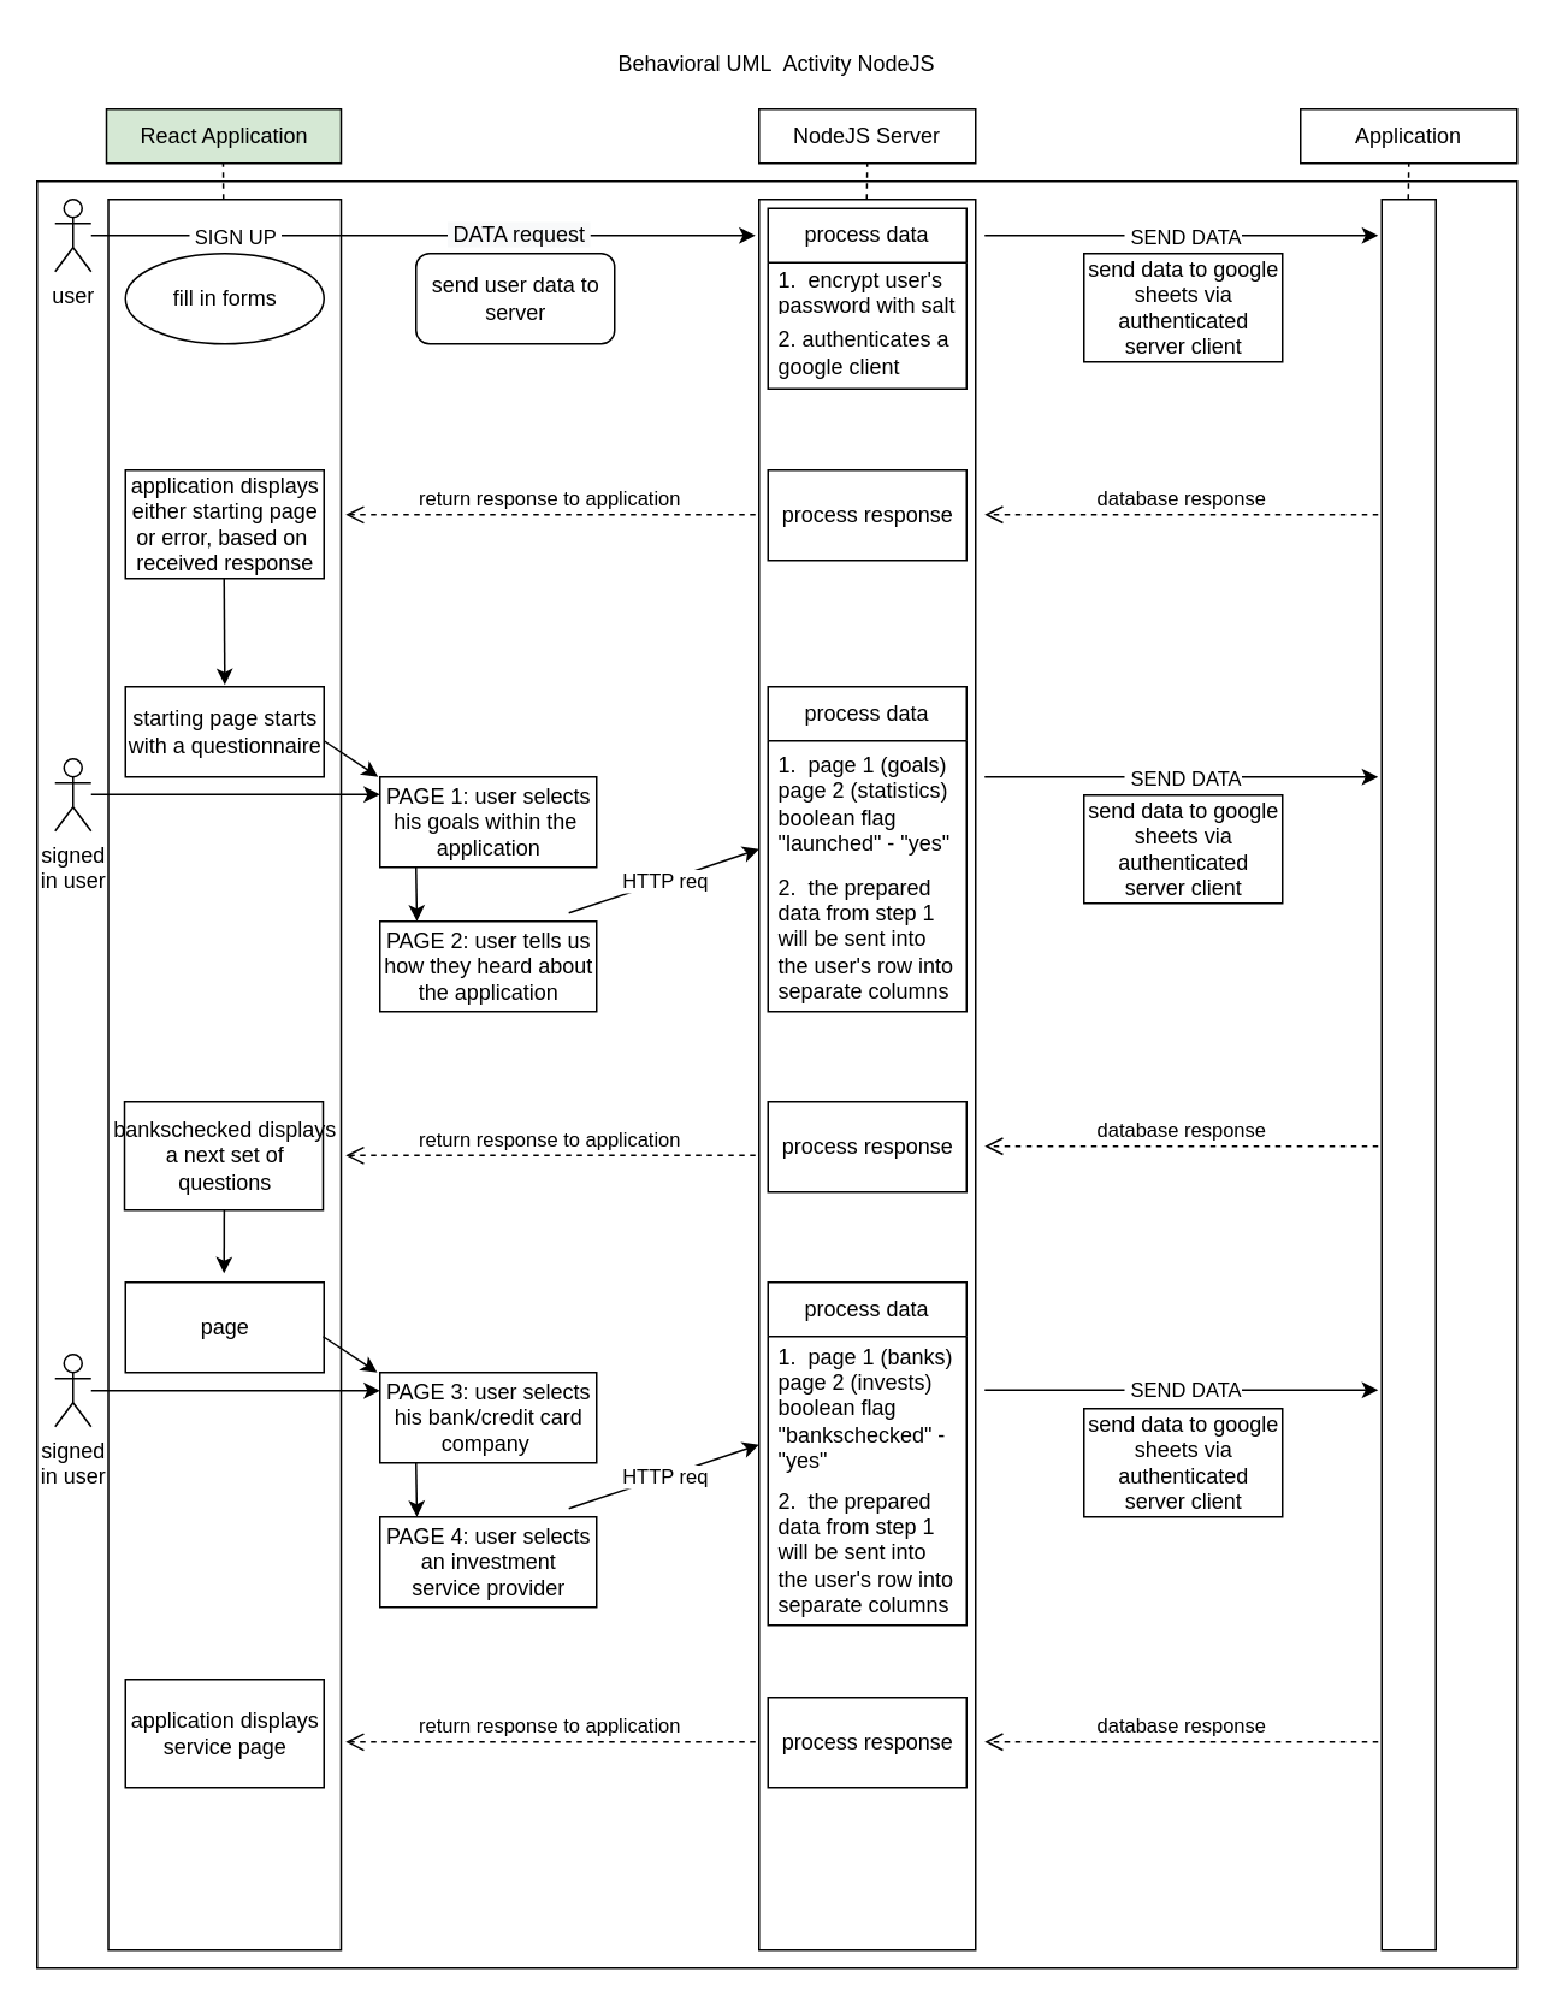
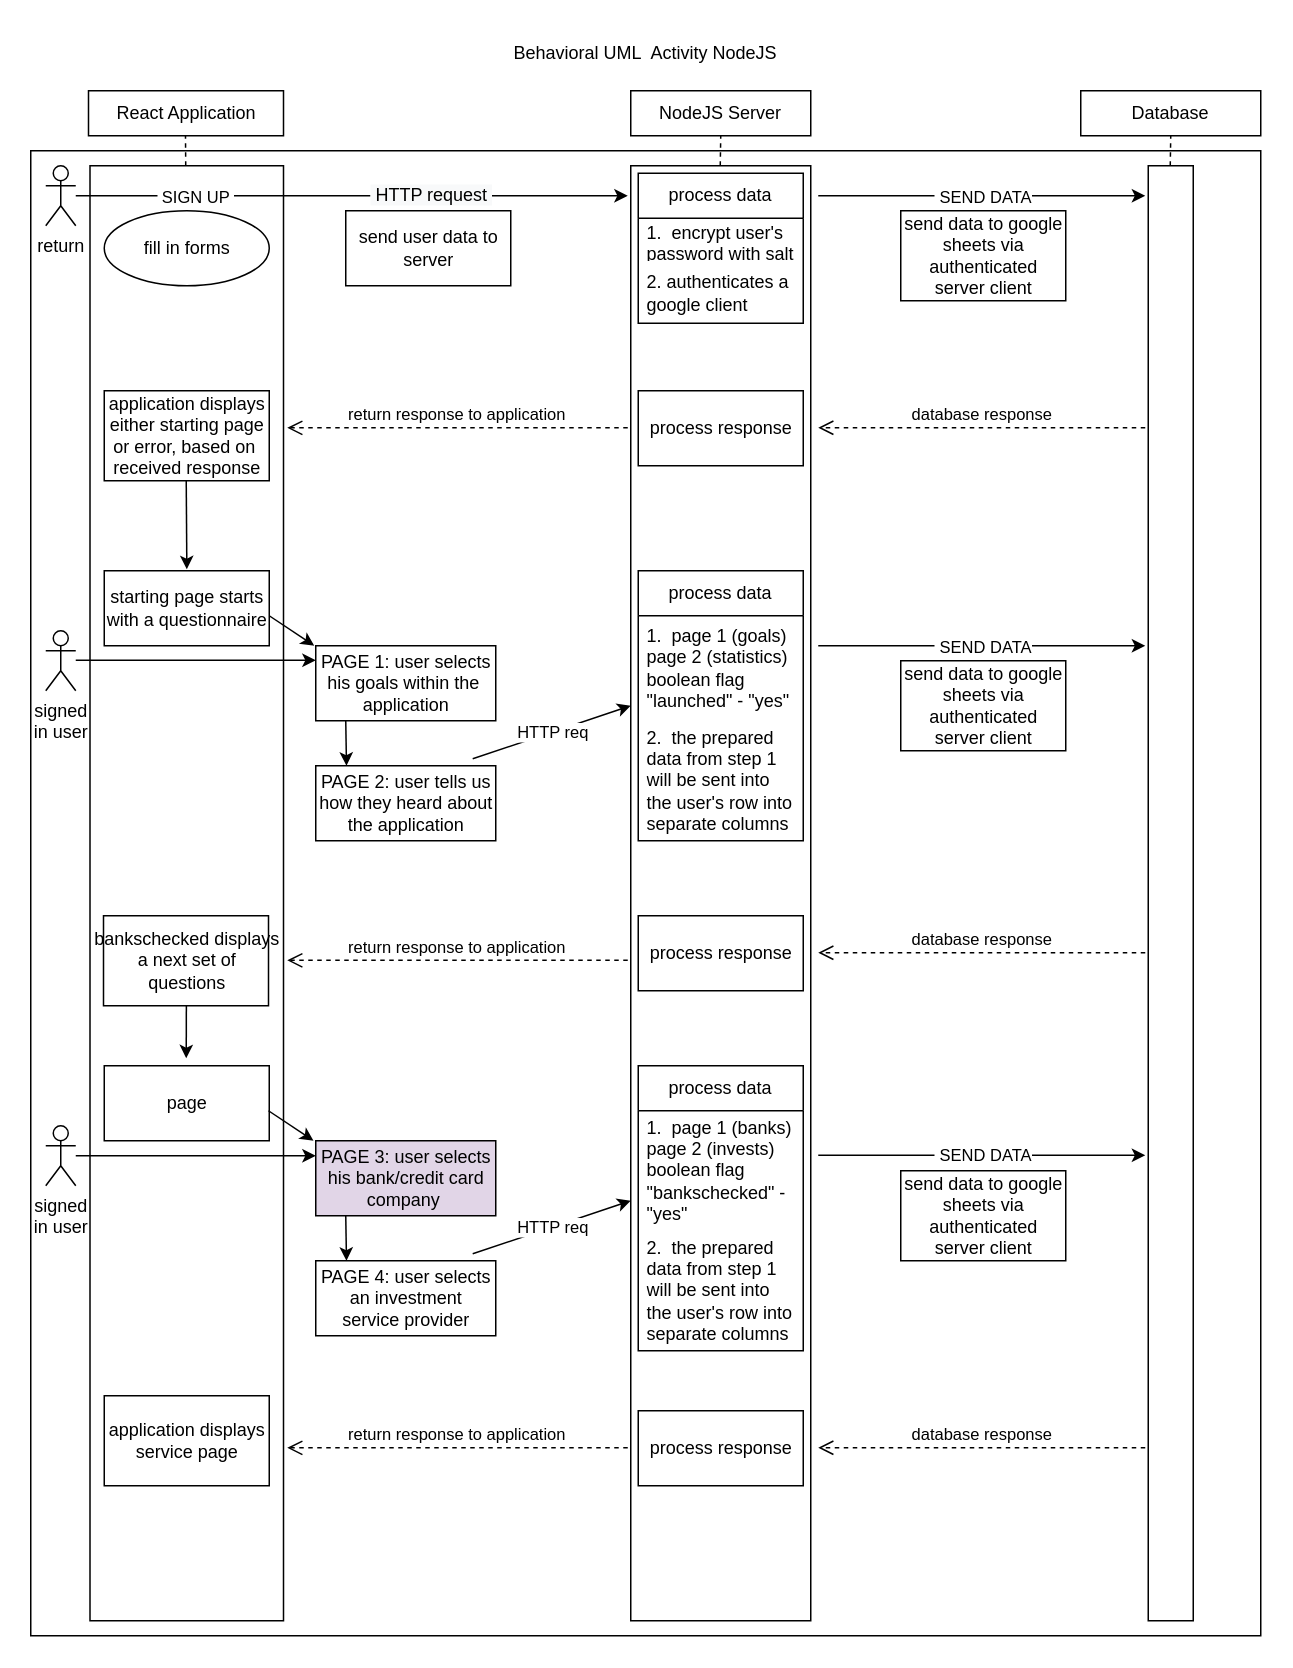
- <mxCell id="3" value="React Application" style="rounded=0;whiteSpace=wrap;html=1;fillColor=#d5e8d4;" parent="1" vertex="1"><mxGeometry x="58.5" y="60" width="130" height="30" as="geometry" /></mxCell>
+ <mxCell id="3" value="React Application" style="rounded=0;whiteSpace=wrap;html=1;" parent="1" vertex="1"><mxGeometry x="58.5" y="60" width="130" height="30" as="geometry" /></mxCell>
- <mxCell id="11" value="Application" style="rounded=0;whiteSpace=wrap;html=1;" parent="1" vertex="1"><mxGeometry x="720" y="60" width="120" height="30" as="geometry" /></mxCell>
+ <mxCell id="11" value="Database" style="rounded=0;whiteSpace=wrap;html=1;" parent="1" vertex="1"><mxGeometry x="720" y="60" width="120" height="30" as="geometry" /></mxCell>
- <mxCell id="24" value="&lt;span style=&quot;font-size: 12px; background-color: rgb(248, 249, 250);&quot;&gt;&amp;nbsp;DATA request&amp;nbsp;&lt;/span&gt;" style="edgeLabel;resizable=0;html=1;align=center;verticalAlign=middle;" parent="1" connectable="0" vertex="1"><mxGeometry x="265" y="130" as="geometry"><mxPoint x="21" y="-1" as="offset" /></mxGeometry></mxCell>
+ <mxCell id="24" value="&lt;span style=&quot;font-size: 12px; background-color: rgb(248, 249, 250);&quot;&gt;&amp;nbsp;HTTP request&amp;nbsp;&lt;/span&gt;" style="edgeLabel;resizable=0;html=1;align=center;verticalAlign=middle;" parent="1" connectable="0" vertex="1"><mxGeometry x="265" y="130" as="geometry"><mxPoint x="21" y="-1" as="offset" /></mxGeometry></mxCell>
- <mxCell id="6" value="user" style="shape=umlActor;verticalLabelPosition=bottom;verticalAlign=top;html=1;outlineConnect=0;" parent="1" vertex="1"><mxGeometry x="30" y="110" width="20" height="40" as="geometry" /></mxCell>
+ <mxCell id="6" value="return" style="shape=umlActor;verticalLabelPosition=bottom;verticalAlign=top;html=1;outlineConnect=0;" parent="1" vertex="1"><mxGeometry x="30" y="110" width="20" height="40" as="geometry" /></mxCell>
- <mxCell id="25" value="send user data to &lt;br&gt;server" style="html=1;fontColor=none;rounded=1;" parent="1" vertex="1"><mxGeometry x="230" y="140" width="110" height="50" as="geometry" /></mxCell>
+ <mxCell id="25" value="send user data to &lt;br&gt;server" style="html=1;fontColor=none;" parent="1" vertex="1"><mxGeometry x="230" y="140" width="110" height="50" as="geometry" /></mxCell>
- <mxCell id="48" value="PAGE 3: user selects&lt;br&gt;his bank/credit card&lt;br&gt;company&amp;nbsp;" style="html=1;fontColor=none;" parent="1" vertex="1"><mxGeometry x="210" y="760" width="120" height="50" as="geometry" /></mxCell>
+ <mxCell id="48" value="PAGE 3: user selects&lt;br&gt;his bank/credit card&lt;br&gt;company&amp;nbsp;" style="html=1;fontColor=none;fillColor=#e1d5e7;" parent="1" vertex="1"><mxGeometry x="210" y="760" width="120" height="50" as="geometry" /></mxCell>
